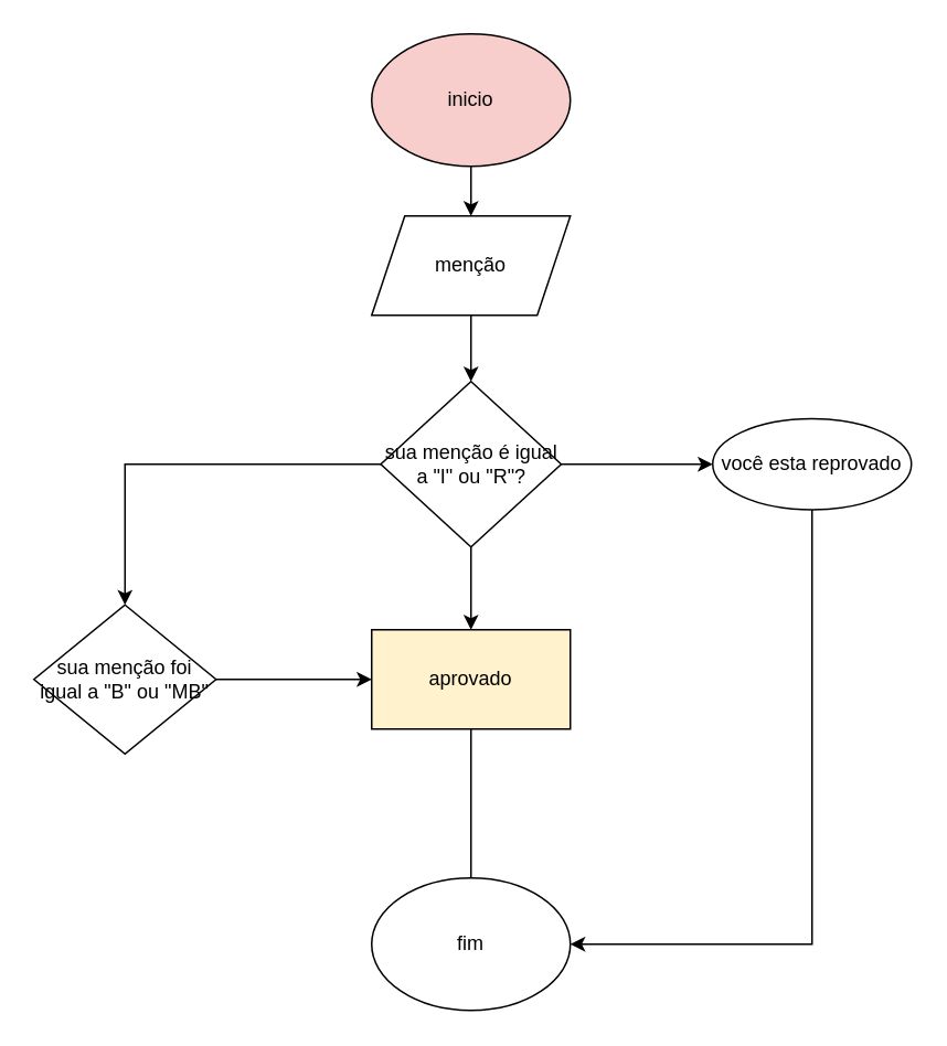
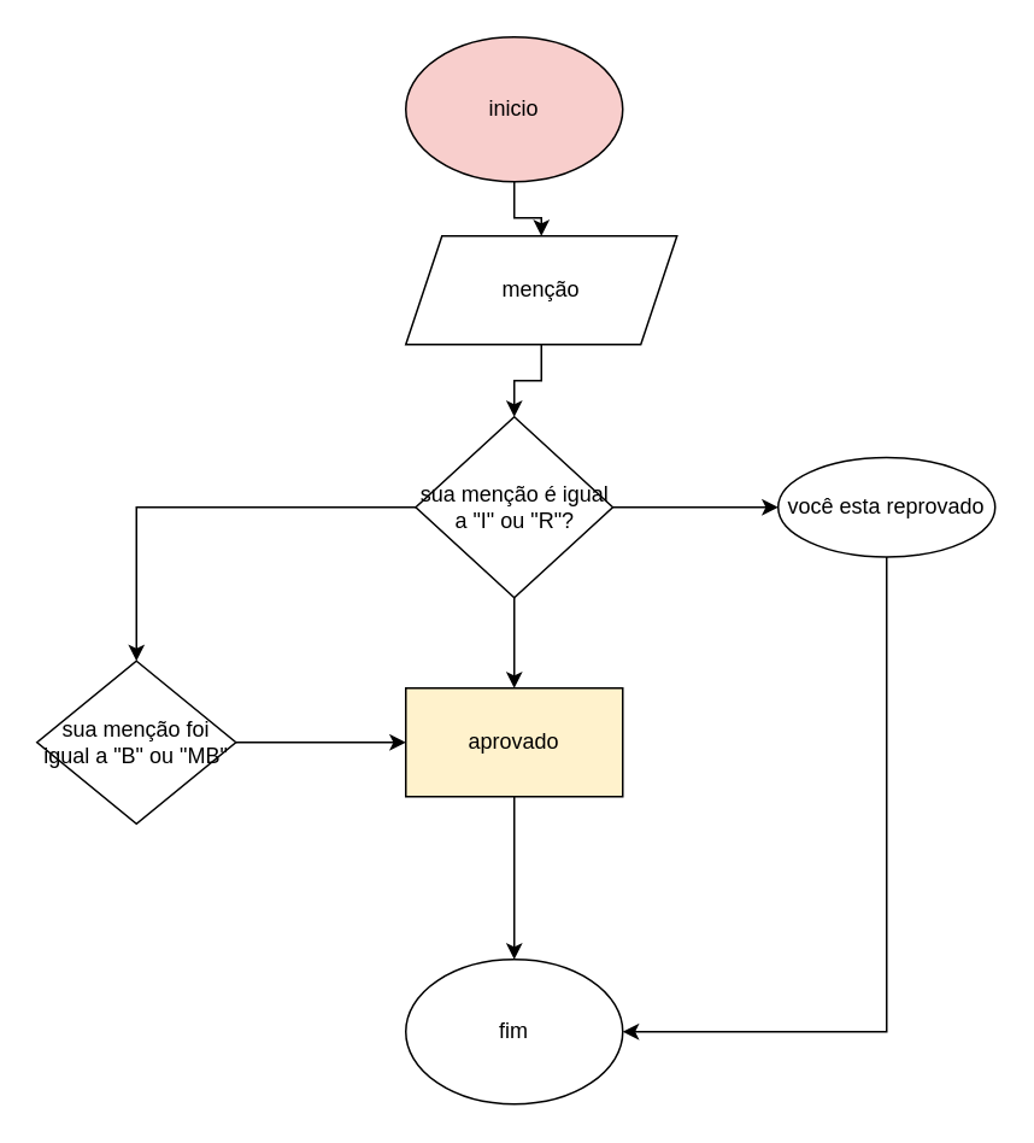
- <mxCell id="5" value="menção" style="shape=parallelogram;perimeter=parallelogramPerimeter;whiteSpace=wrap;html=1;fixedSize=1;" vertex="1" parent="1"><mxGeometry x="224" y="130" width="120" height="60" as="geometry" /></mxCell>
+ <mxCell id="5" value="menção" style="shape=parallelogram;perimeter=parallelogramPerimeter;whiteSpace=wrap;html=1;fixedSize=1;" vertex="1" parent="1"><mxGeometry x="224" y="130" width="150" height="60" as="geometry" /></mxCell>
- <mxCell id="14" style="edgeStyle=orthogonalEdgeStyle;rounded=0;orthogonalLoop=1;jettySize=auto;html=1;exitX=0.5;exitY=1;exitDx=0;exitDy=0;endArrow=none;" edge="1" parent="1" source="15" target="16"><mxGeometry relative="1" as="geometry" /></mxCell>
+ <mxCell id="14" style="edgeStyle=orthogonalEdgeStyle;rounded=0;orthogonalLoop=1;jettySize=auto;html=1;exitX=0.5;exitY=1;exitDx=0;exitDy=0;" edge="1" parent="1" source="15" target="16"><mxGeometry relative="1" as="geometry" /></mxCell>
